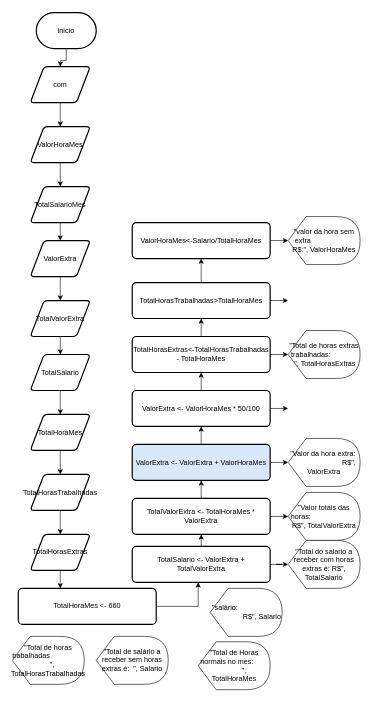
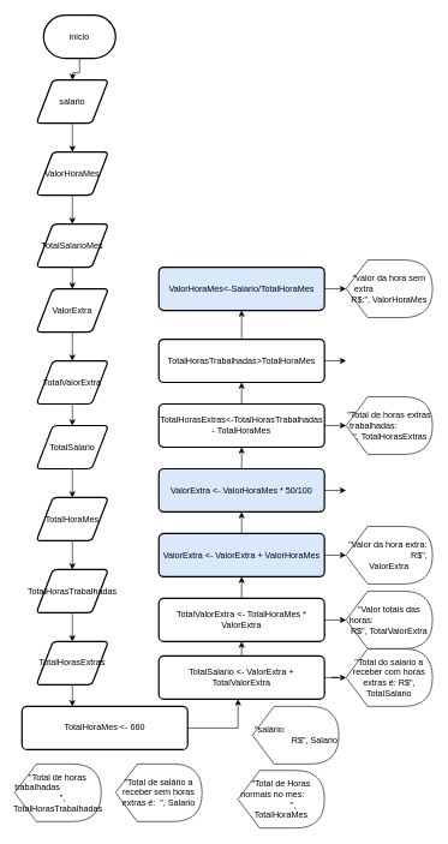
- <mxCell id="5" value="com" style="shape=parallelogram;html=1;strokeWidth=2;perimeter=parallelogramPerimeter;whiteSpace=wrap;rounded=1;arcSize=12;size=0.23;" vertex="1" parent="1"><mxGeometry x="50" y="110" width="100" height="60" as="geometry" /></mxCell>
+ <mxCell id="5" value="salario" style="shape=parallelogram;html=1;strokeWidth=2;perimeter=parallelogramPerimeter;whiteSpace=wrap;rounded=1;arcSize=12;size=0.23;" vertex="1" parent="1"><mxGeometry x="50" y="110" width="100" height="60" as="geometry" /></mxCell>
- <mxCell id="23" value="ValorHoraMes&amp;lt;-Salario/TotalHoraMes" style="rounded=1;whiteSpace=wrap;html=1;absoluteArcSize=1;arcSize=14;strokeWidth=2;" vertex="1" parent="1"><mxGeometry x="220" y="370" width="230" height="60" as="geometry" /></mxCell>
+ <mxCell id="23" value="ValorHoraMes&amp;lt;-Salario/TotalHoraMes" style="rounded=1;whiteSpace=wrap;html=1;absoluteArcSize=1;arcSize=14;strokeWidth=2;fillColor=#dae8fc;" vertex="1" parent="1"><mxGeometry x="220" y="370" width="230" height="60" as="geometry" /></mxCell>
- <mxCell id="32" value="ValorExtra &amp;lt;- ValorHoraMes * 50/100" style="rounded=1;whiteSpace=wrap;html=1;absoluteArcSize=1;arcSize=14;strokeWidth=2;" vertex="1" parent="1"><mxGeometry x="220" y="650" width="230" height="60" as="geometry" /></mxCell>
+ <mxCell id="32" value="ValorExtra &amp;lt;- ValorHoraMes * 50/100" style="rounded=1;whiteSpace=wrap;html=1;absoluteArcSize=1;arcSize=14;strokeWidth=2;fillColor=#dae8fc;" vertex="1" parent="1"><mxGeometry x="220" y="650" width="230" height="60" as="geometry" /></mxCell>
